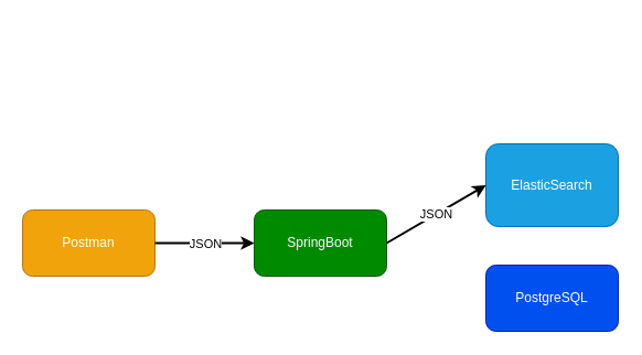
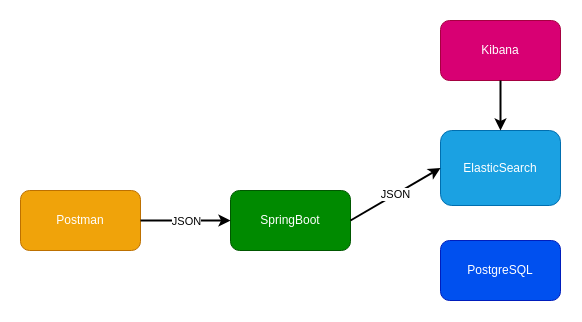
+ <mxCell id="5" value="Kibana" style="rounded=1;whiteSpace=wrap;html=1;fillColor=#d80073;strokeColor=#A50040;fontColor=#ffffff;" parent="1" vertex="1"><mxGeometry x="440" y="20" width="120" height="60" as="geometry" /></mxCell>
+ <mxCell id="8" value="" style="endArrow=classic;html=1;strokeWidth=2;entryX=0.5;entryY=0;entryDx=0;entryDy=0;exitX=0.5;exitY=1;exitDx=0;exitDy=0;" parent="1" source="5" target="4" edge="1"><mxGeometry width="50" height="50" relative="1" as="geometry"><mxPoint x="420" y="90" as="sourcePoint" /><mxPoint x="370" y="70" as="targetPoint" /></mxGeometry></mxCell>
